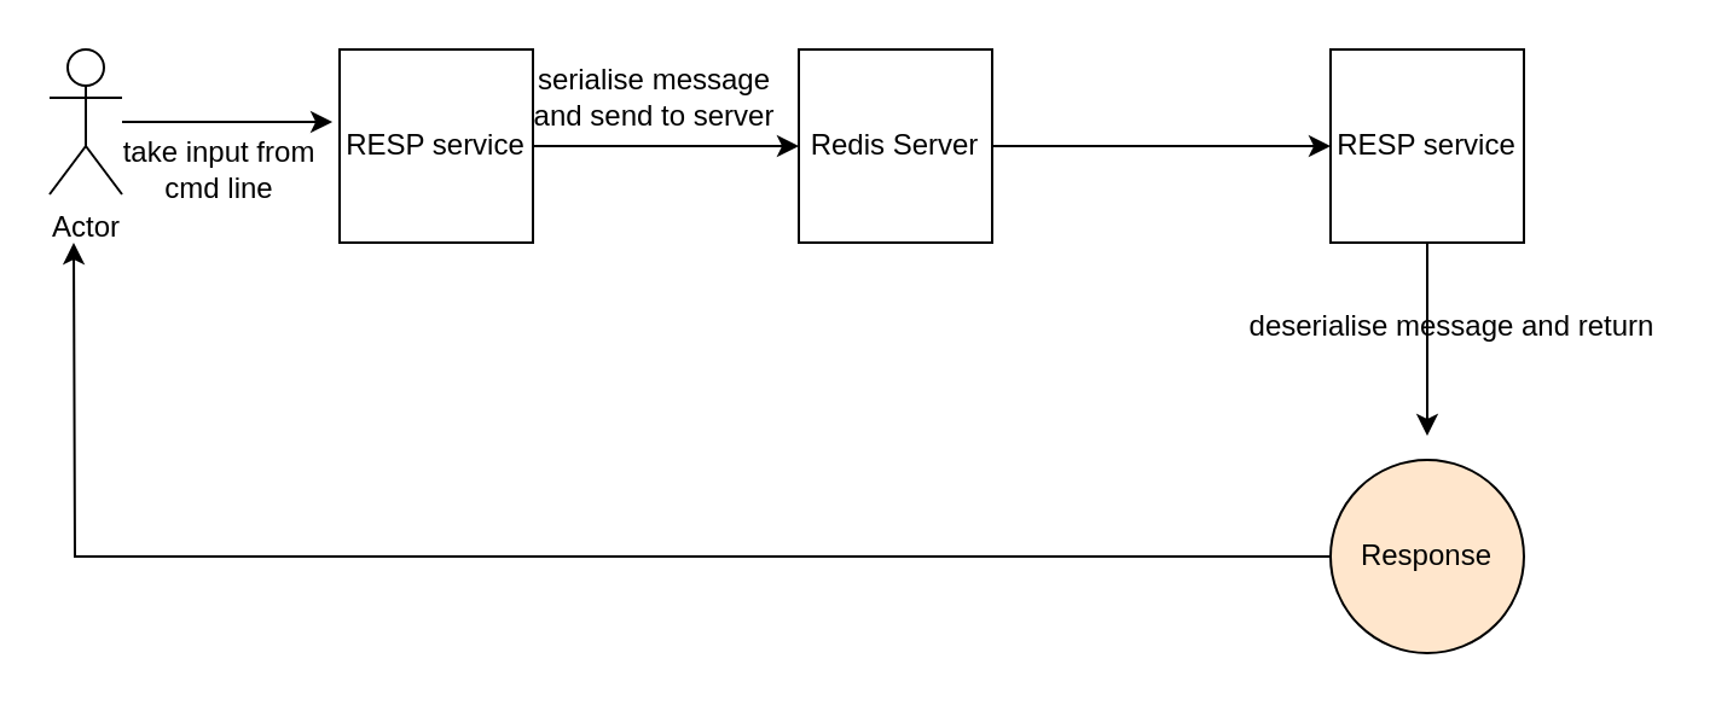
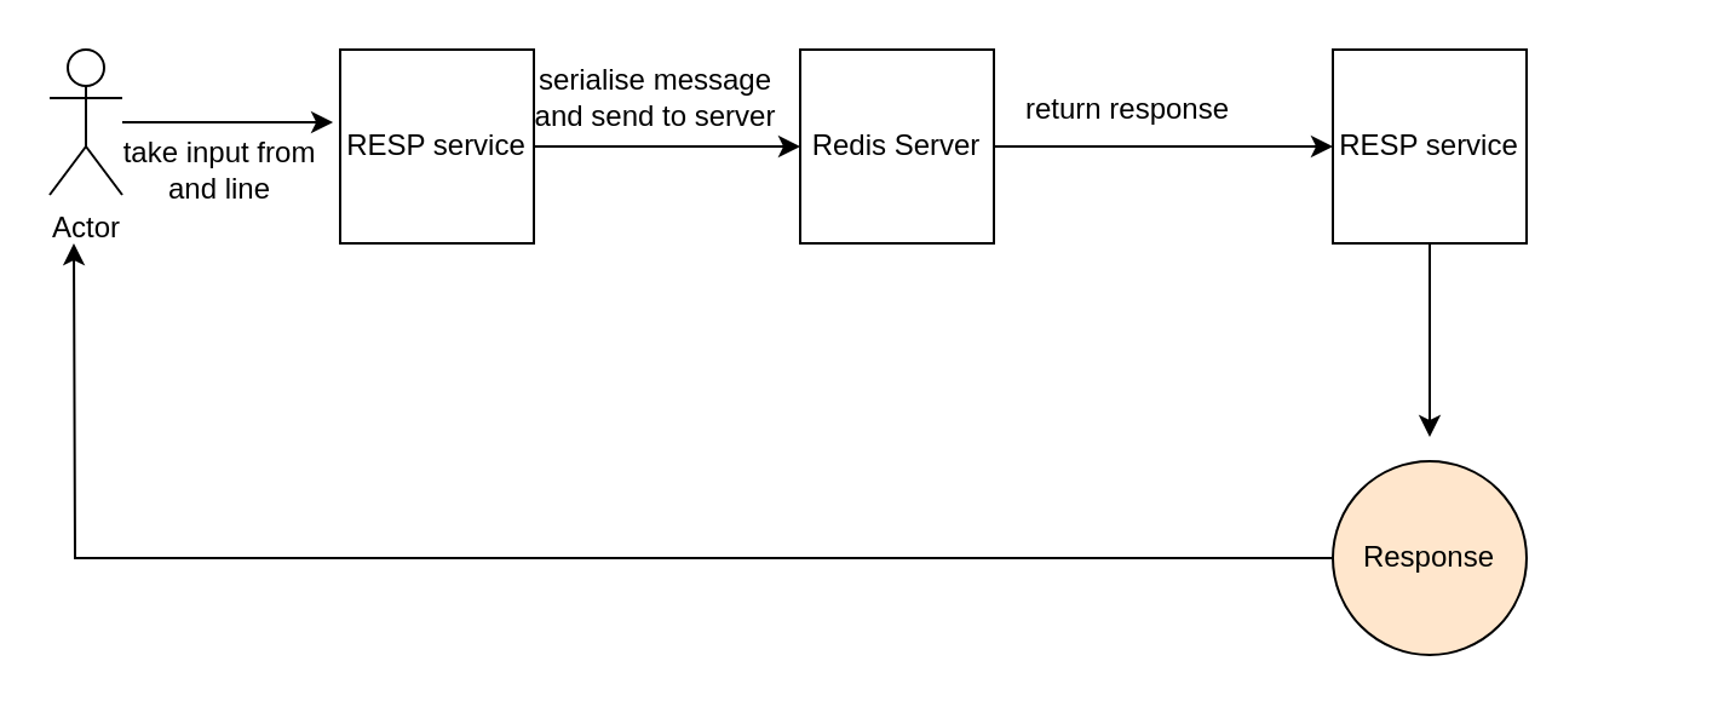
+ <mxCell id="12" value="return response" style="text;html=1;align=center;verticalAlign=middle;resizable=0;points=[];autosize=1;strokeColor=none;fillColor=none;" parent="1" vertex="1"><mxGeometry x="410" y="30" width="110" height="30" as="geometry" /></mxCell>
- <mxCell id="8" value="take input from&lt;div&gt;cmd line&lt;/div&gt;" style="text;html=1;align=center;verticalAlign=middle;resizable=0;points=[];autosize=1;strokeColor=none;fillColor=none;" parent="1" vertex="1"><mxGeometry x="40" y="50" width="100" height="40" as="geometry" /></mxCell>
+ <mxCell id="8" value="take input from&lt;div&gt;and line&lt;/div&gt;" style="text;html=1;align=center;verticalAlign=middle;resizable=0;points=[];autosize=1;strokeColor=none;fillColor=none;" parent="1" vertex="1"><mxGeometry x="40" y="50" width="100" height="40" as="geometry" /></mxCell>
- <mxCell id="13" value="deserialise message and return" style="text;html=1;align=center;verticalAlign=middle;resizable=0;points=[];autosize=1;strokeColor=none;fillColor=none;" parent="1" vertex="1"><mxGeometry x="505" y="120" width="190" height="30" as="geometry" /></mxCell>
